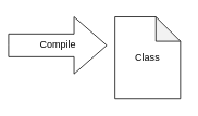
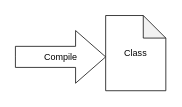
- <mxCell id="3" value="Compile" style="html=1;shadow=0;dashed=0;align=center;verticalAlign=middle;shape=mxgraph.arrows2.arrow;dy=0.6;dx=40;notch=0;" vertex="1" parent="1"><mxGeometry x="10" y="20" width="120" height="70" as="geometry" /></mxCell>
+ <mxCell id="3" value="Compile" style="html=1;shadow=0;dashed=0;align=center;verticalAlign=middle;shape=mxgraph.arrows2.arrow;dy=0.6;dx=40;notch=0;" vertex="1" parent="1"><mxGeometry x="20" y="40" width="120" height="70" as="geometry" /></mxCell>
